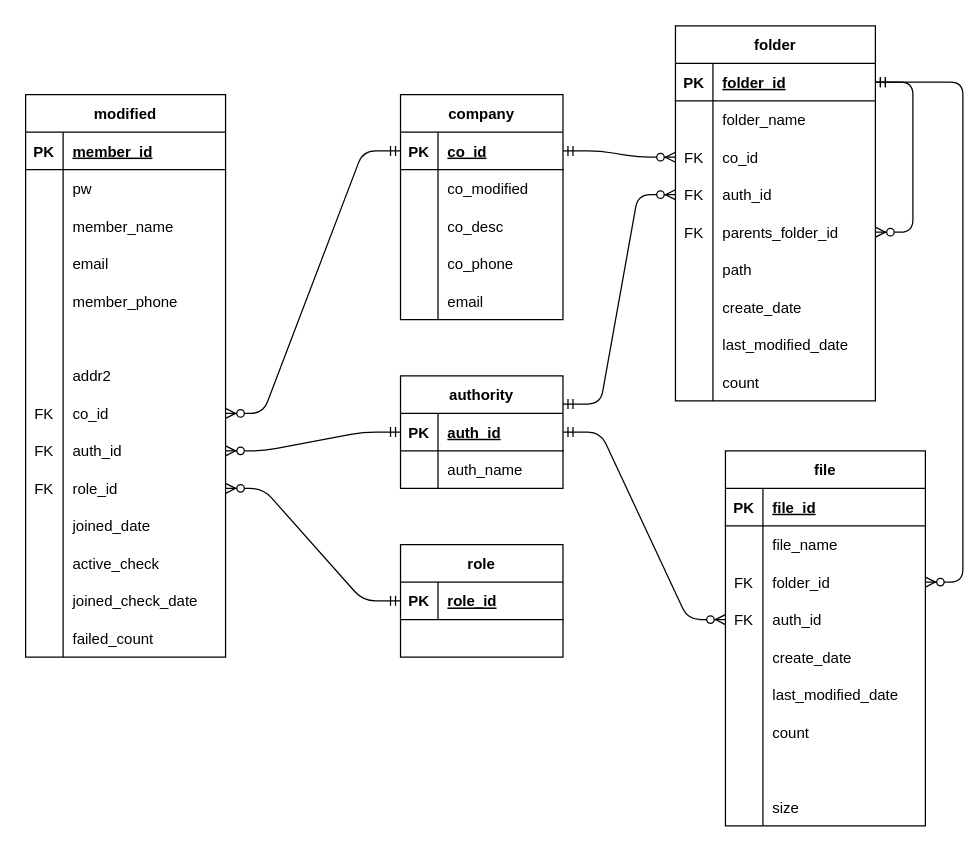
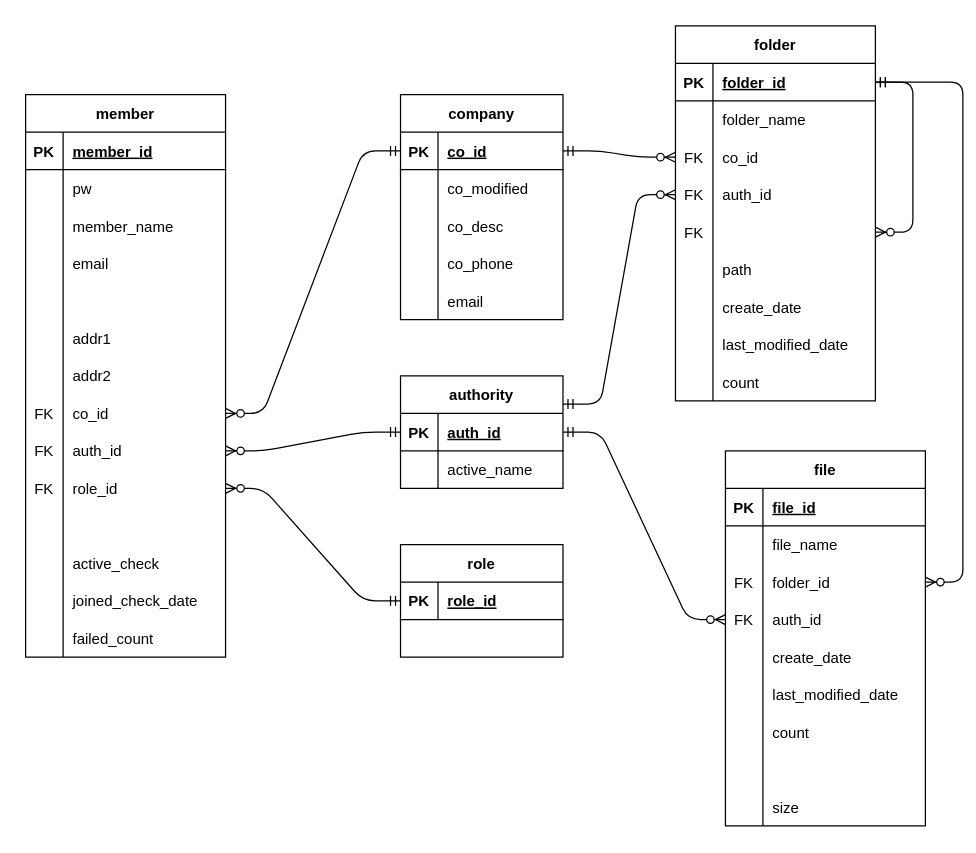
- <mxCell id="81" value="modified" style="shape=table;startSize=30;container=1;collapsible=1;childLayout=tableLayout;fixedRows=1;rowLines=0;fontStyle=1;align=center;resizeLast=1;" vertex="1" parent="1"><mxGeometry x="20" y="75" width="160" height="450" as="geometry" /></mxCell>
+ <mxCell id="81" value="member" style="shape=table;startSize=30;container=1;collapsible=1;childLayout=tableLayout;fixedRows=1;rowLines=0;fontStyle=1;align=center;resizeLast=1;" vertex="1" parent="1"><mxGeometry x="20" y="75" width="160" height="450" as="geometry" /></mxCell>
- <mxCell id="67" value="parents_folder_id" style="shape=partialRectangle;connectable=0;fillColor=none;top=0;left=0;bottom=0;right=0;align=left;spacingLeft=6;overflow=hidden;" vertex="1" parent="65"><mxGeometry x="30" width="130" height="30" as="geometry" /></mxCell>
- <mxCell id="96" value="member_phone" style="shape=partialRectangle;connectable=0;fillColor=none;top=0;left=0;bottom=0;right=0;align=left;spacingLeft=6;overflow=hidden;" vertex="1" parent="94"><mxGeometry x="30" width="130" height="30" as="geometry" /></mxCell>
+ <mxCell id="99" value="addr1" style="shape=partialRectangle;connectable=0;fillColor=none;top=0;left=0;bottom=0;right=0;align=left;spacingLeft=6;overflow=hidden;" vertex="1" parent="97"><mxGeometry x="30" width="130" height="30" as="geometry" /></mxCell>
- <mxCell id="8" value="auth_name" style="shape=partialRectangle;connectable=0;fillColor=none;top=0;left=0;bottom=0;right=0;align=left;spacingLeft=6;overflow=hidden;" vertex="1" parent="6"><mxGeometry x="30" width="100" height="30" as="geometry" /></mxCell>
+ <mxCell id="8" value="active_name" style="shape=partialRectangle;connectable=0;fillColor=none;top=0;left=0;bottom=0;right=0;align=left;spacingLeft=6;overflow=hidden;" vertex="1" parent="6"><mxGeometry x="30" width="100" height="30" as="geometry" /></mxCell>
- <mxCell id="114" value="joined_date" style="shape=partialRectangle;connectable=0;fillColor=none;top=0;left=0;bottom=0;right=0;align=left;spacingLeft=6;overflow=hidden;" vertex="1" parent="112"><mxGeometry x="30" width="130" height="30" as="geometry" /></mxCell>
